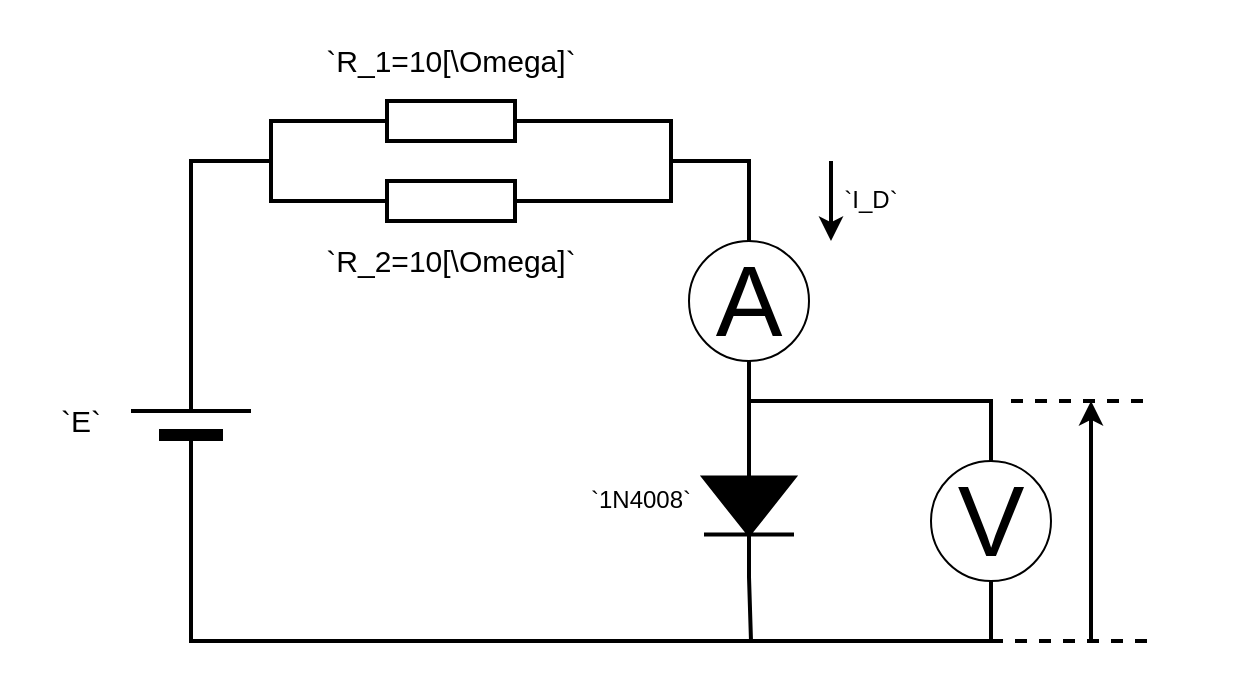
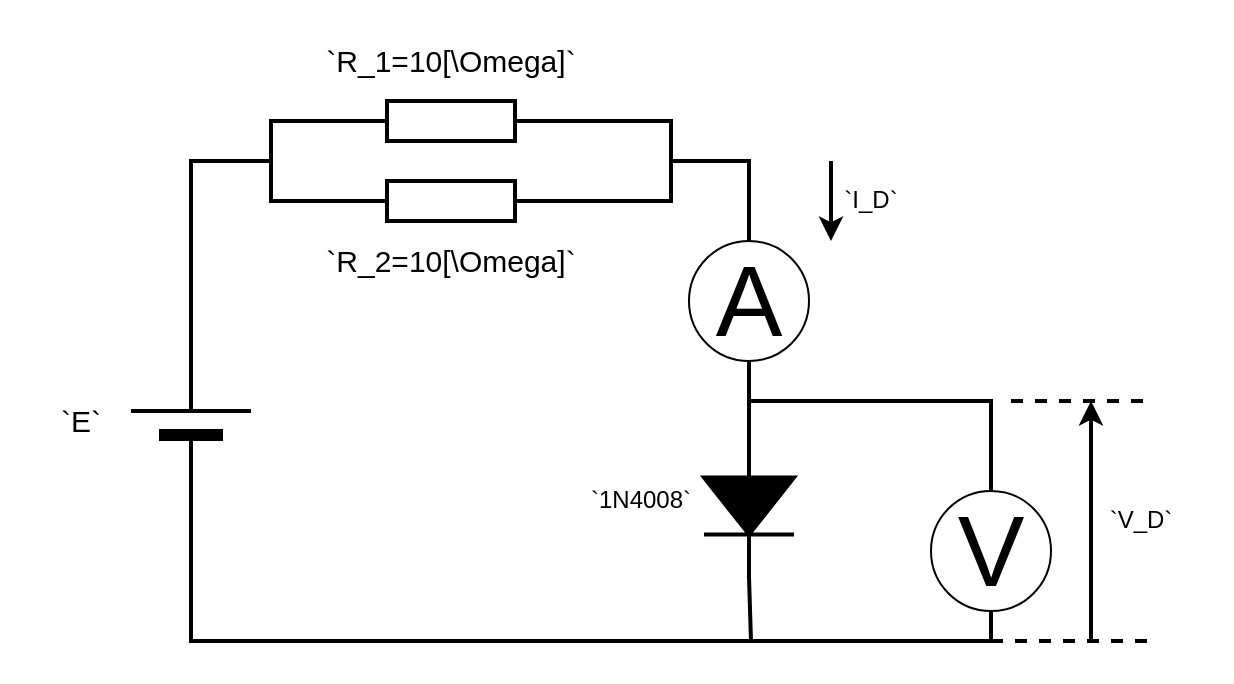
- <mxCell id="3" value="V" style="verticalLabelPosition=middle;shadow=0;dashed=0;align=center;html=1;verticalAlign=middle;strokeWidth=1;shape=ellipse;aspect=fixed;fontSize=50;" parent="1" vertex="1"><mxGeometry x="465" y="230" width="60" height="60" as="geometry" /></mxCell>
+ <mxCell id="3" value="V" style="verticalLabelPosition=middle;shadow=0;dashed=0;align=center;html=1;verticalAlign=middle;strokeWidth=1;shape=ellipse;aspect=fixed;fontSize=50;" parent="1" vertex="1"><mxGeometry x="465" y="245" width="60" height="60" as="geometry" /></mxCell>
+ <mxCell id="23" value="`V_D`" style="text;html=1;align=center;verticalAlign=middle;resizable=0;points=[];autosize=1;strokeColor=none;fillColor=none;" parent="1" vertex="1"><mxGeometry x="545" y="250" width="50" height="20" as="geometry" /></mxCell>
